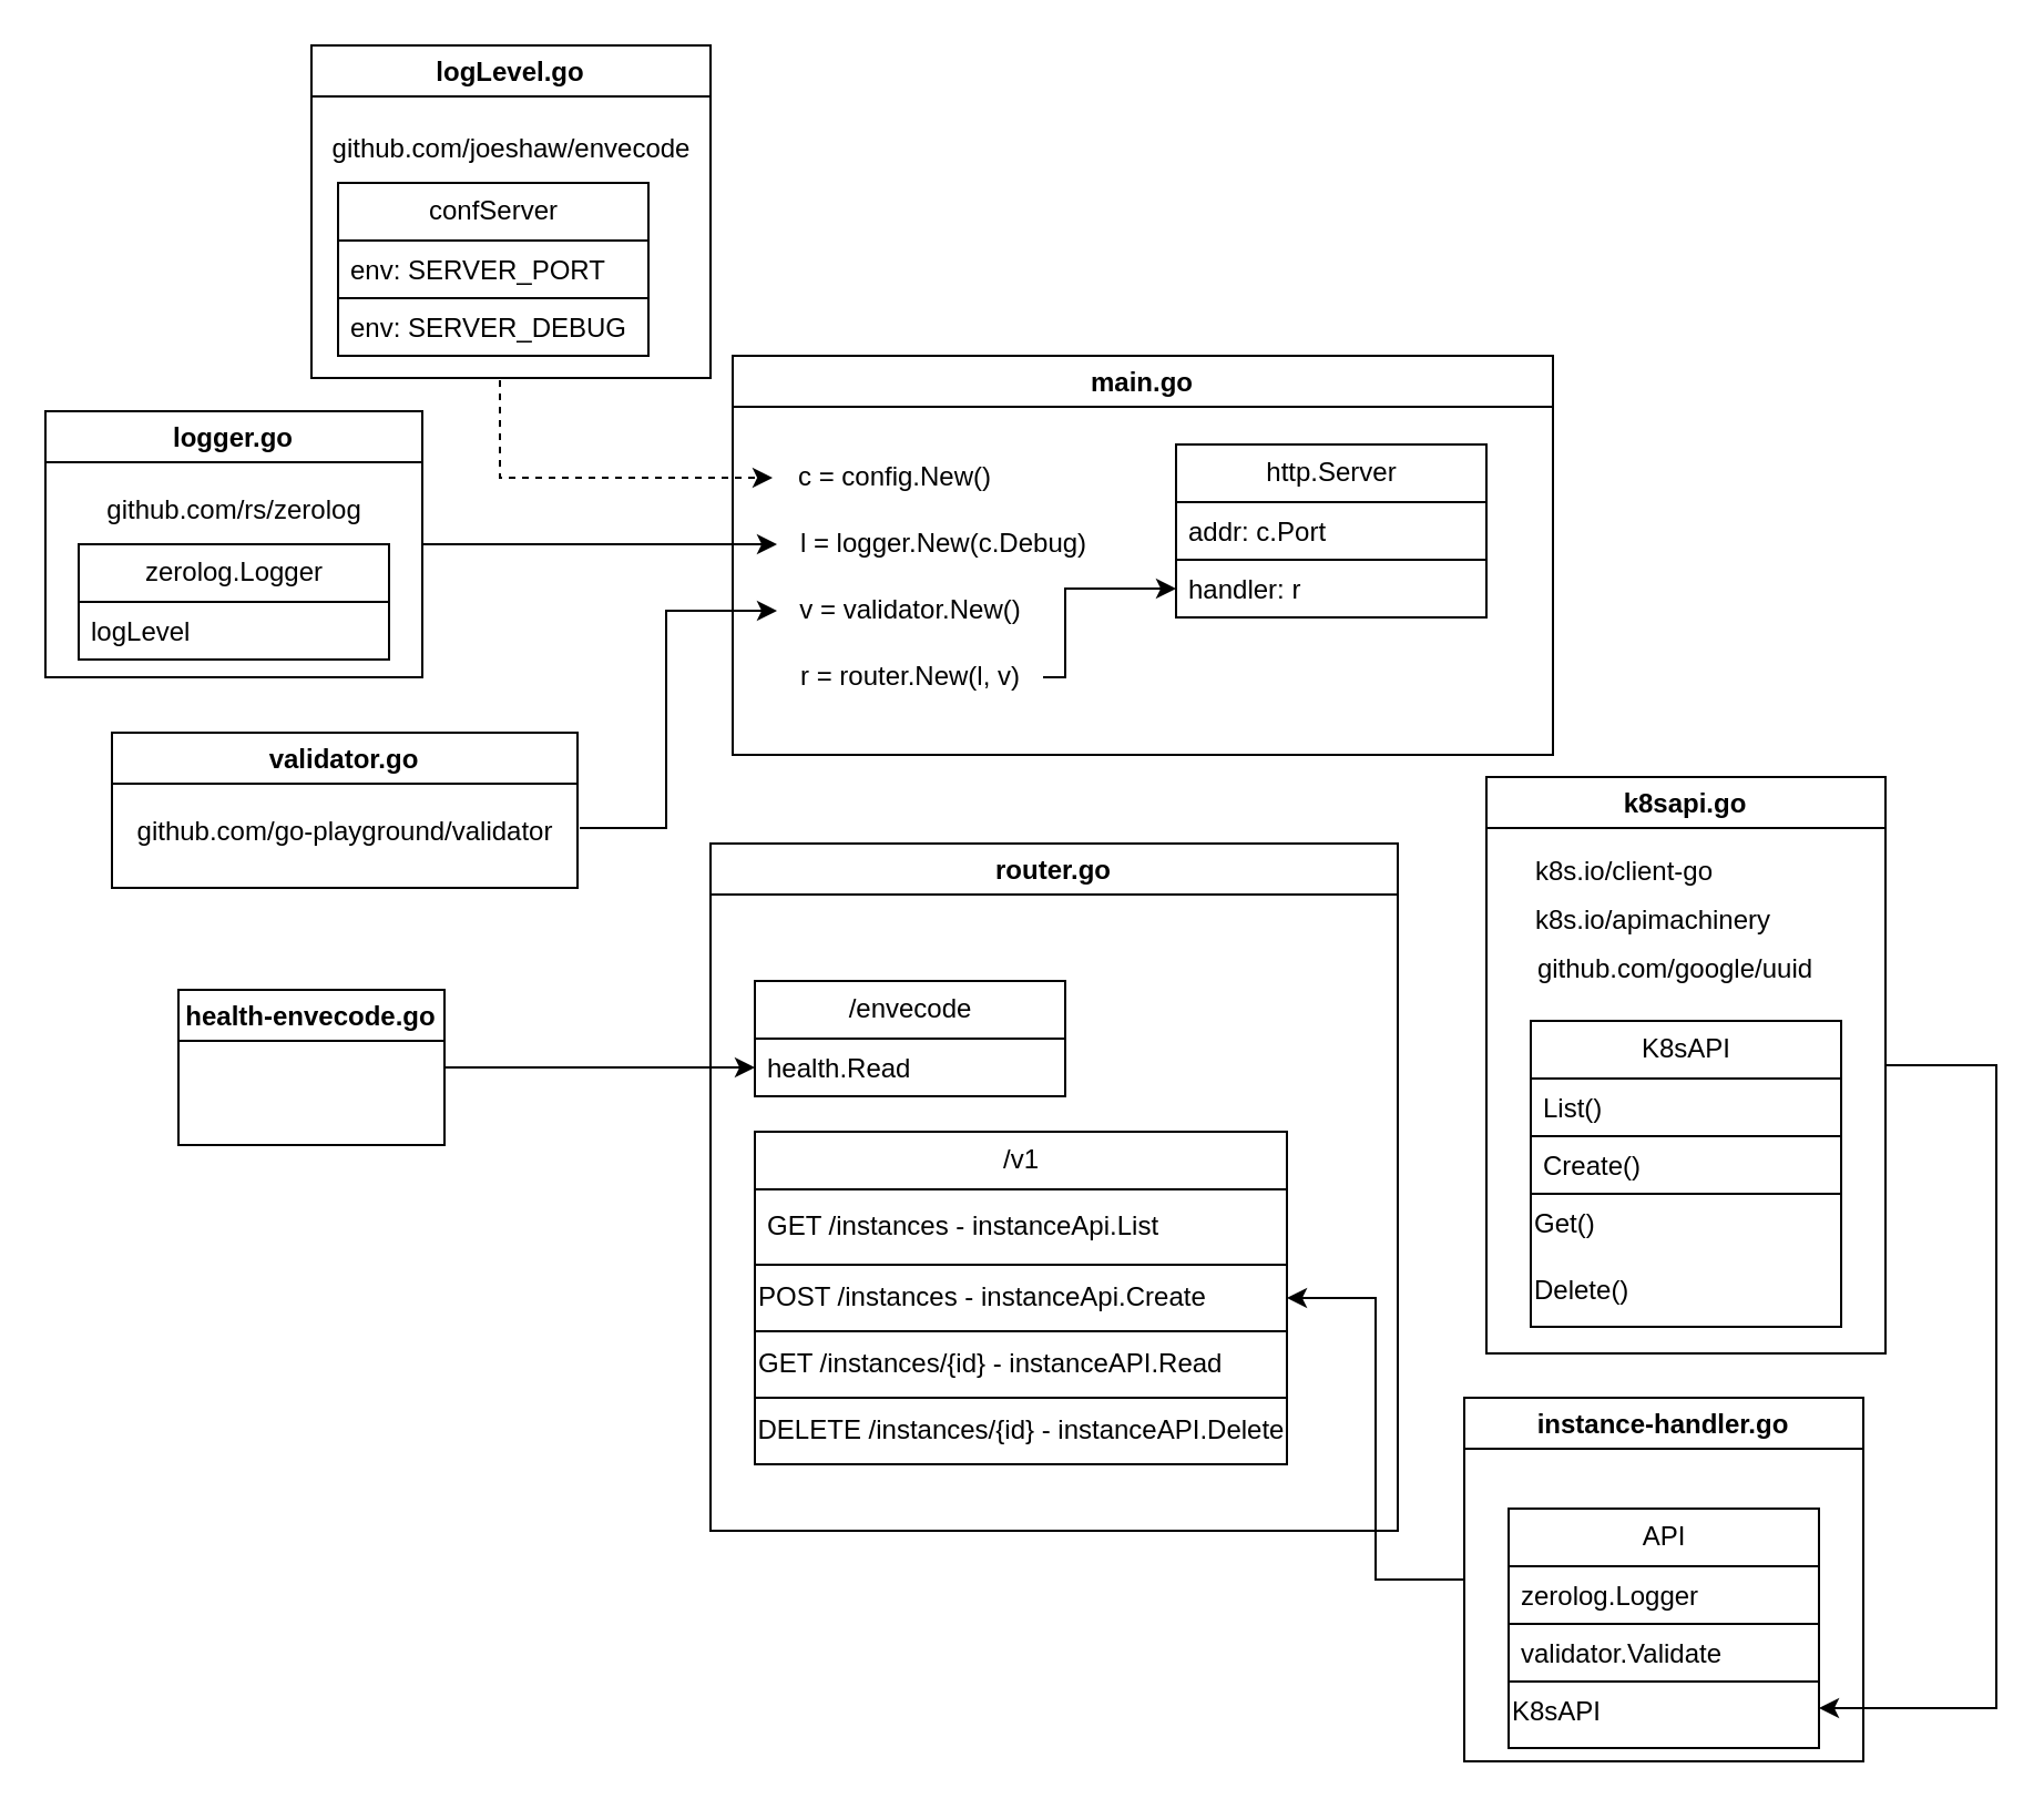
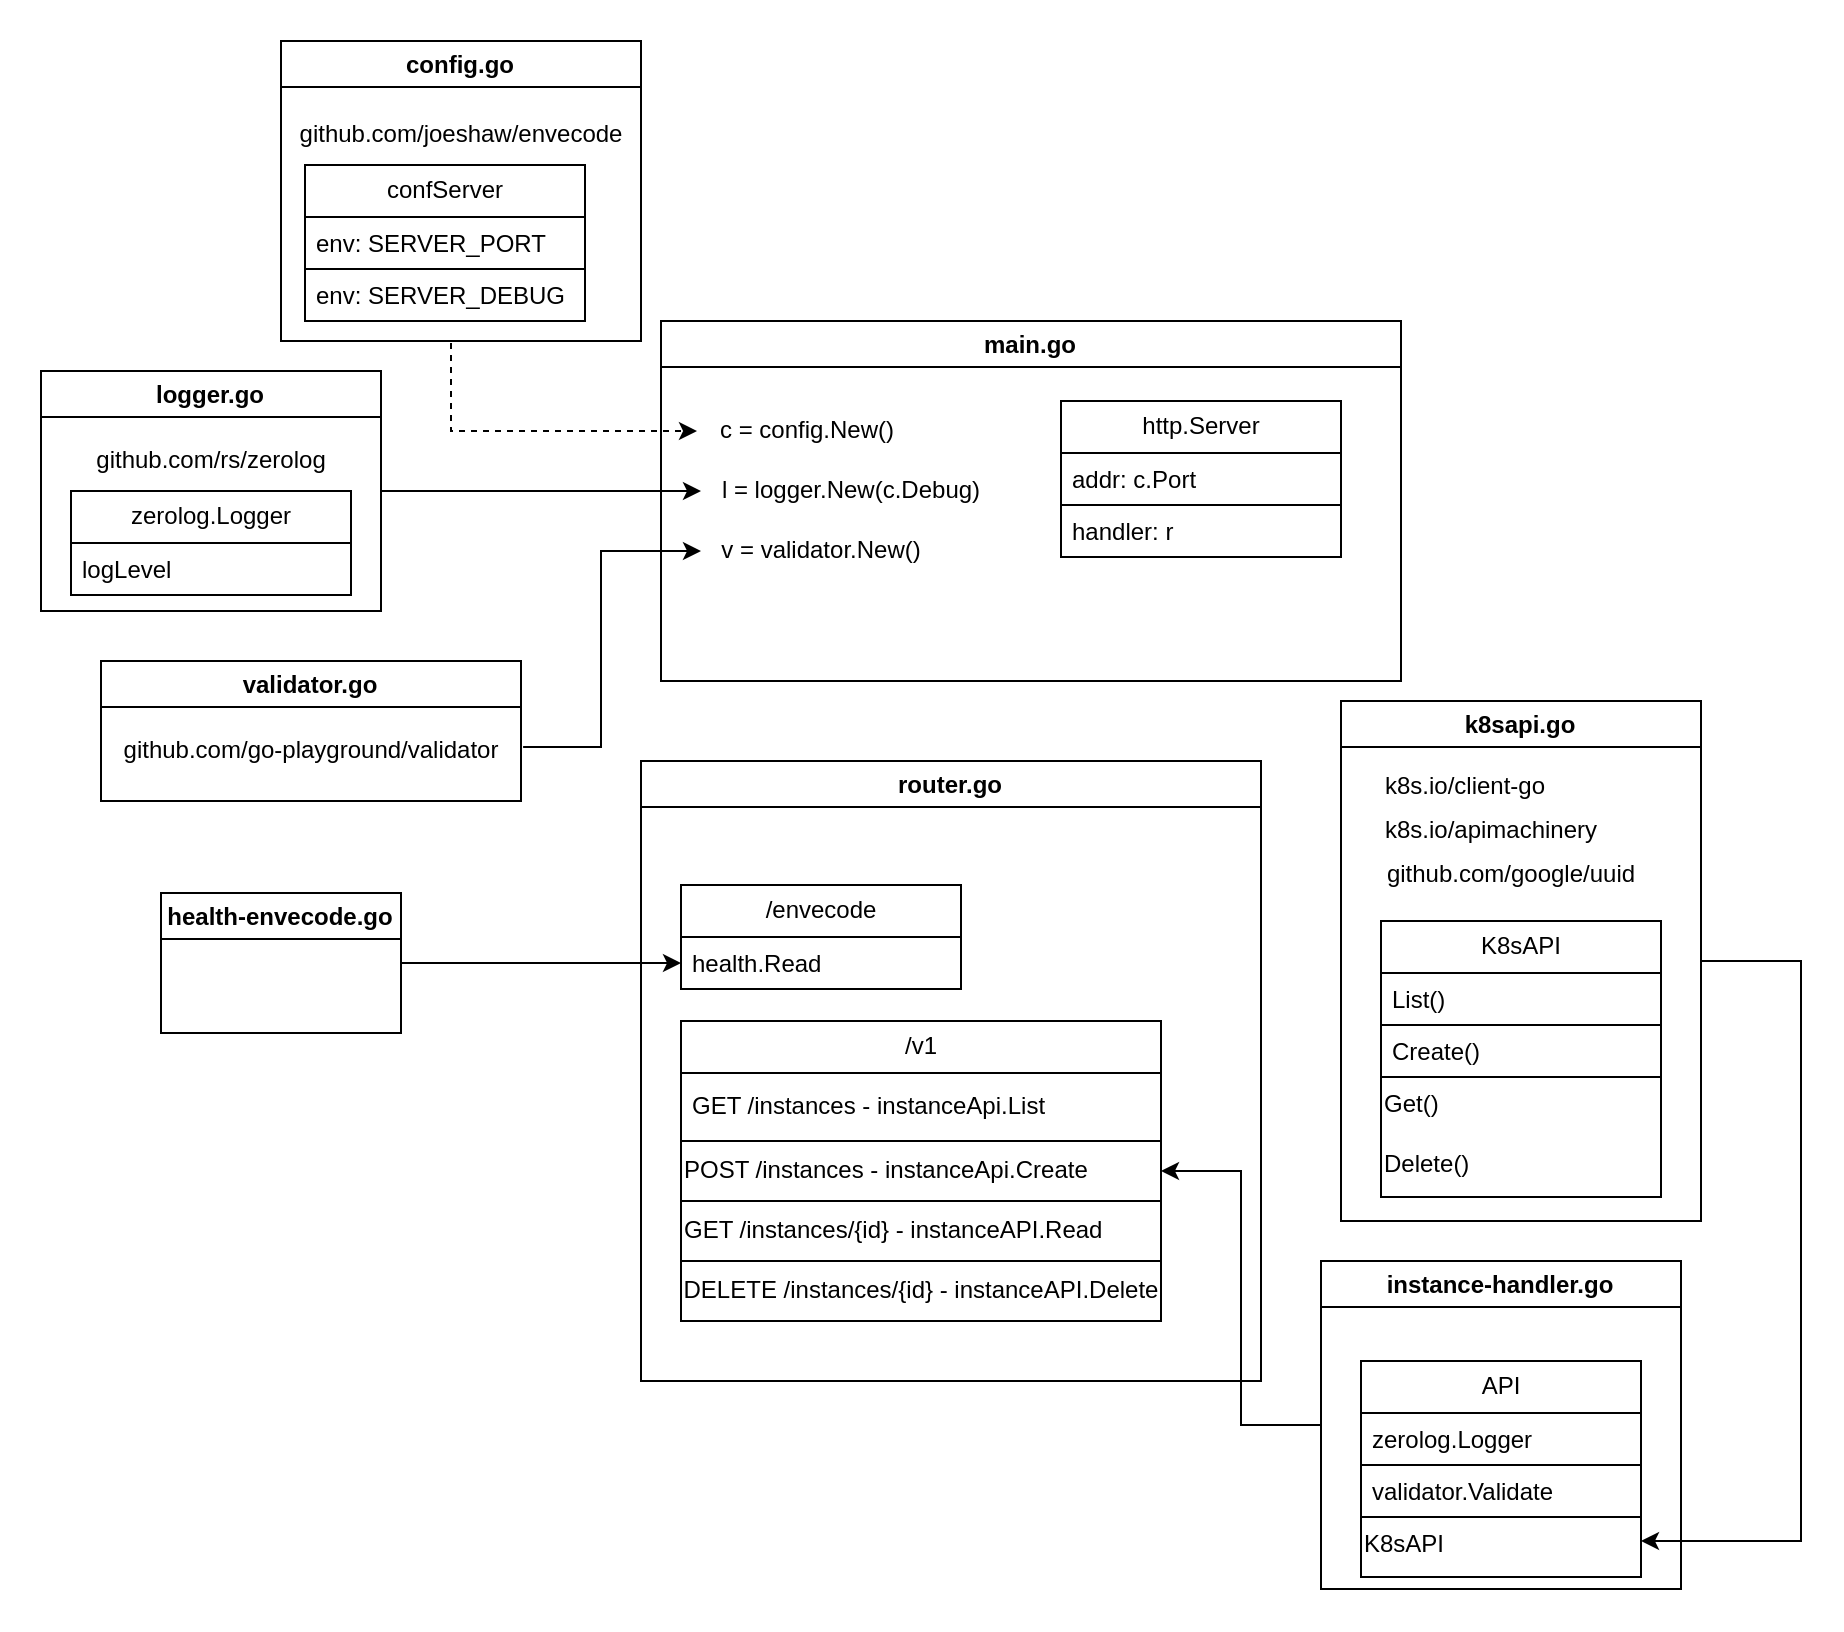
- <mxCell id="12" value="logLevel.go" style="swimlane;startSize=23;fontColor=#000000;strokeColor=#000000;" vertex="1" parent="1"><mxGeometry x="140" width="180" height="150" as="geometry" y="20" /></mxCell>
+ <mxCell id="12" value="config.go" style="swimlane;startSize=23;fontColor=#000000;strokeColor=#000000;" vertex="1" parent="1"><mxGeometry x="140" width="180" height="150" as="geometry" y="20" /></mxCell>
- <mxCell id="6" style="edgeStyle=orthogonalEdgeStyle;rounded=0;html=1;entryX=0;entryY=0.5;entryDx=0;entryDy=0;fontColor=#000000;strokeColor=#000000;" edge="1" parent="2" source="7" target="10"><mxGeometry relative="1" as="geometry"><Array as="points"><mxPoint x="150" y="145" /><mxPoint x="150" y="105" /></Array></mxGeometry></mxCell>
- <mxCell id="7" value="&lt;span style=&quot;text-align: left;&quot;&gt;r = router.New(l, v)&lt;/span&gt;" style="text;html=1;align=center;verticalAlign=middle;resizable=0;points=[];autosize=1;fontColor=#000000;strokeColor=none;" vertex="1" parent="2"><mxGeometry x="20" y="130" width="120" height="30" as="geometry" /></mxCell>
